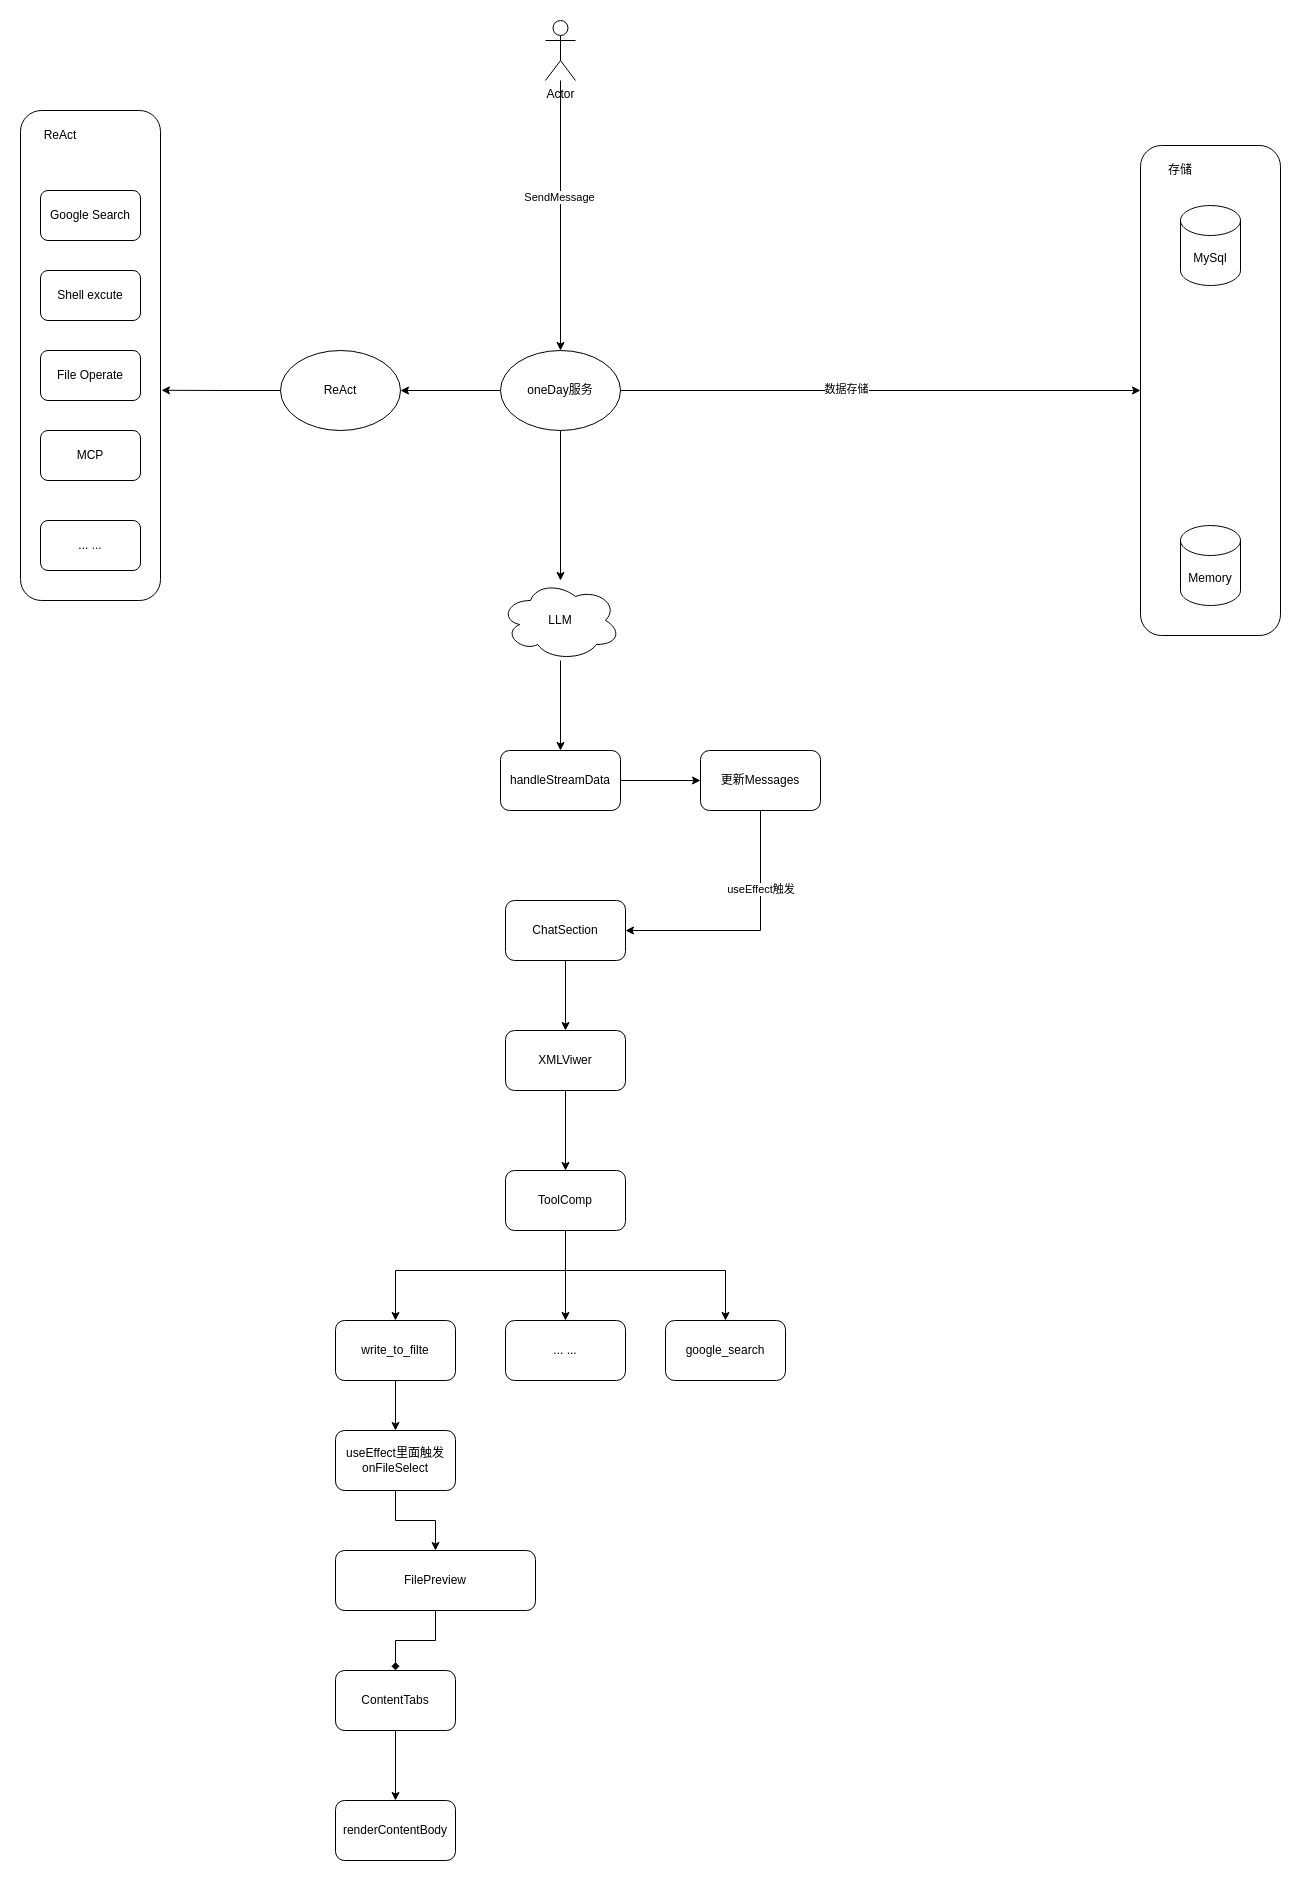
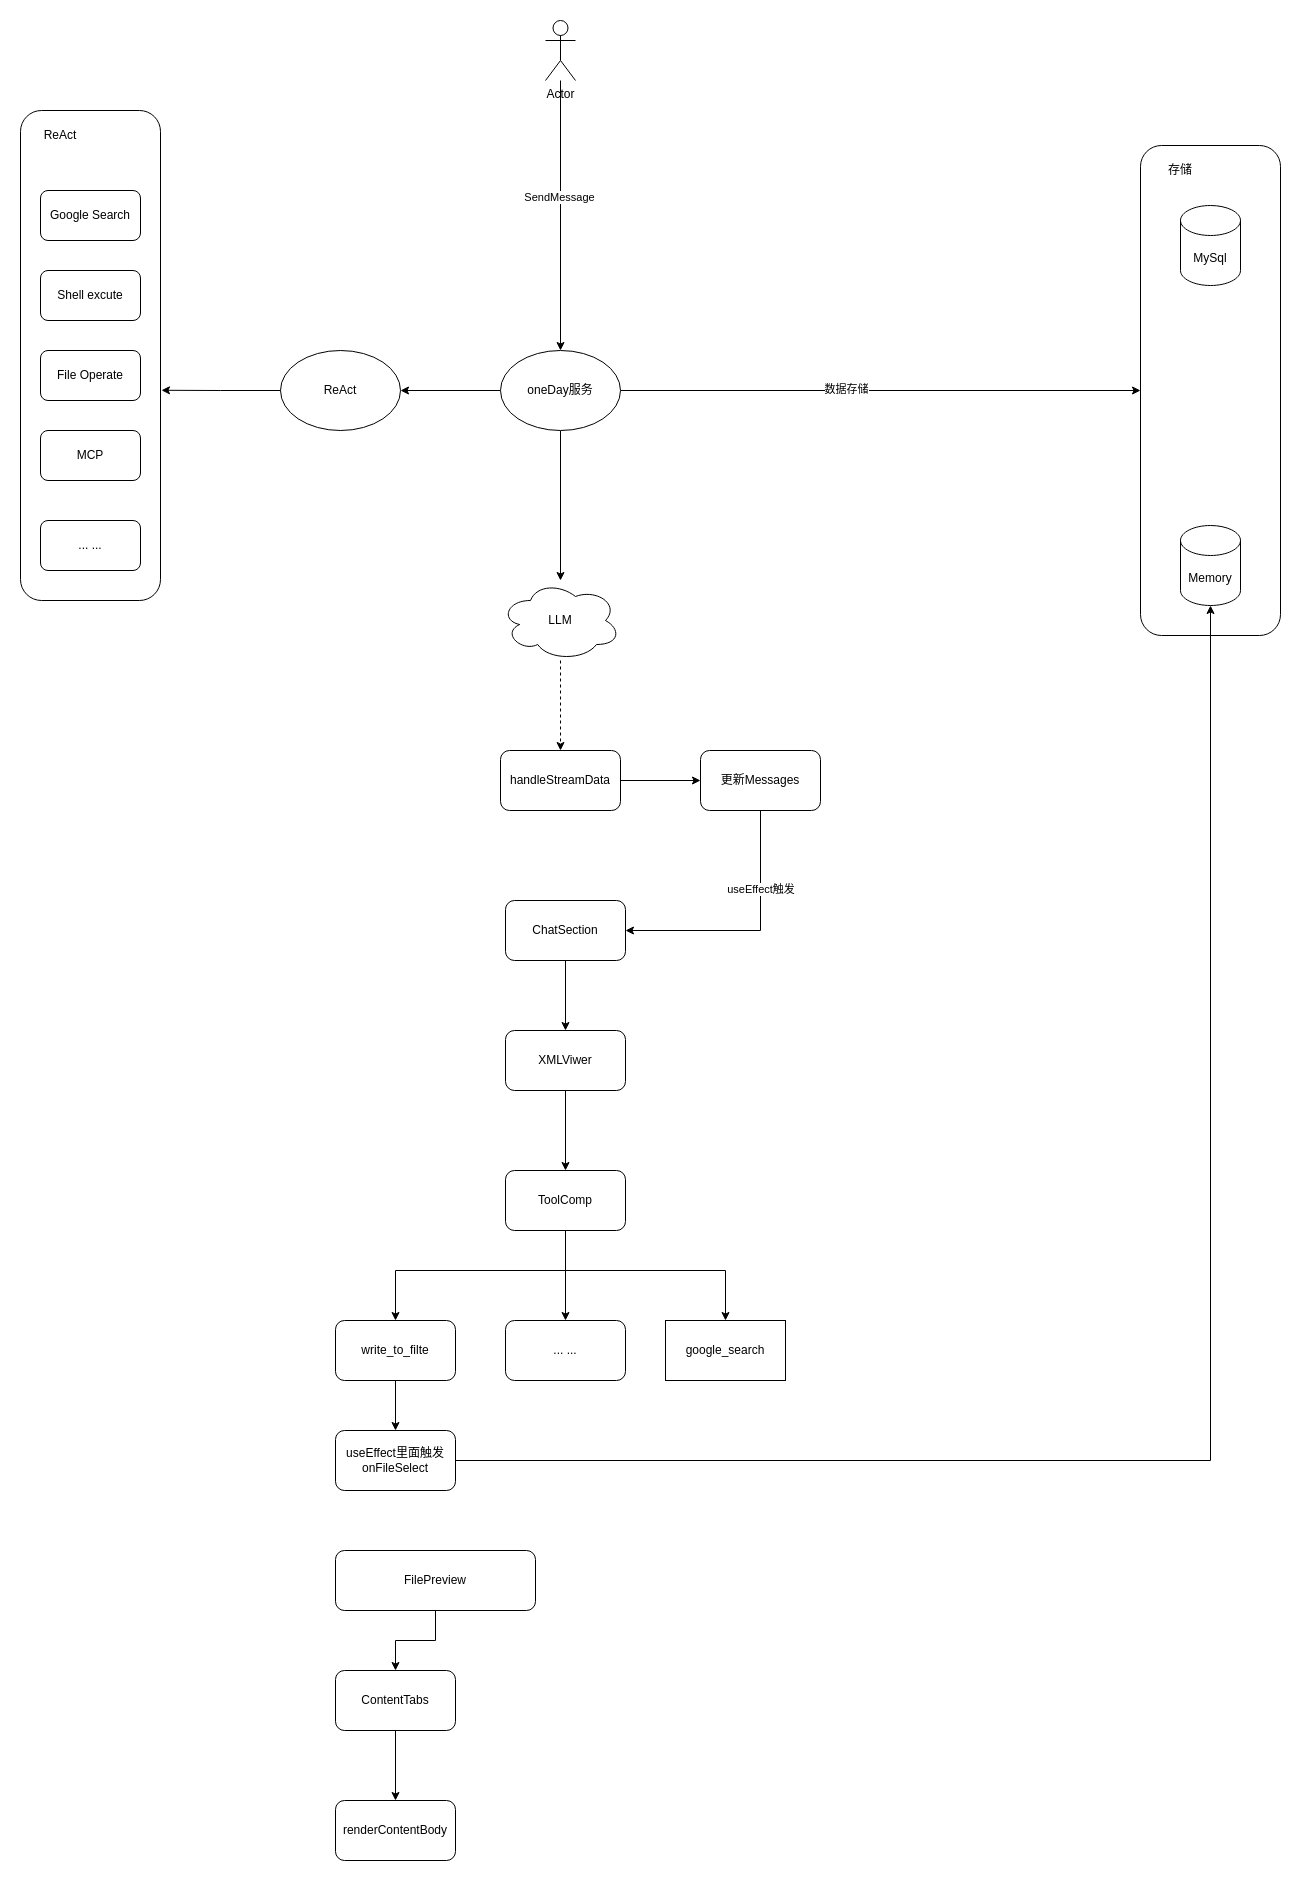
- <mxCell id="9" value="" style="edgeStyle=orthogonalEdgeStyle;rounded=0;orthogonalLoop=1;jettySize=auto;html=1;" edge="1" parent="1" source="10" target="45"><mxGeometry relative="1" as="geometry" /></mxCell>
+ <mxCell id="9" value="" style="edgeStyle=orthogonalEdgeStyle;rounded=0;orthogonalLoop=1;jettySize=auto;html=1;dashed=1;" edge="1" parent="1" source="10" target="45"><mxGeometry relative="1" as="geometry" /></mxCell>
- <mxCell id="35" value="google_search" style="whiteSpace=wrap;html=1;rounded=1;" vertex="1" parent="1"><mxGeometry x="665" y="1320" width="120" height="60" as="geometry" /></mxCell>
+ <mxCell id="35" value="google_search" style="whiteSpace=wrap;html=1;rounded=0;" vertex="1" parent="1"><mxGeometry x="665" y="1320" width="120" height="60" as="geometry" /></mxCell>
- <mxCell id="37" value="" style="edgeStyle=orthogonalEdgeStyle;rounded=0;orthogonalLoop=1;jettySize=auto;html=1;" edge="1" parent="1" source="38" target="40"><mxGeometry relative="1" as="geometry" /></mxCell>
+ <mxCell id="37" value="" style="edgeStyle=orthogonalEdgeStyle;rounded=0;orthogonalLoop=1;jettySize=auto;html=1;" edge="1" parent="1" source="38" target="4"><mxGeometry relative="1" as="geometry" /></mxCell>
- <mxCell id="39" value="" style="edgeStyle=orthogonalEdgeStyle;rounded=0;orthogonalLoop=1;jettySize=auto;html=1;endArrow=diamond;" edge="1" parent="1" source="40" target="42"><mxGeometry relative="1" as="geometry" /></mxCell>
+ <mxCell id="39" value="" style="edgeStyle=orthogonalEdgeStyle;rounded=0;orthogonalLoop=1;jettySize=auto;html=1;" edge="1" parent="1" source="40" target="42"><mxGeometry relative="1" as="geometry" /></mxCell>
